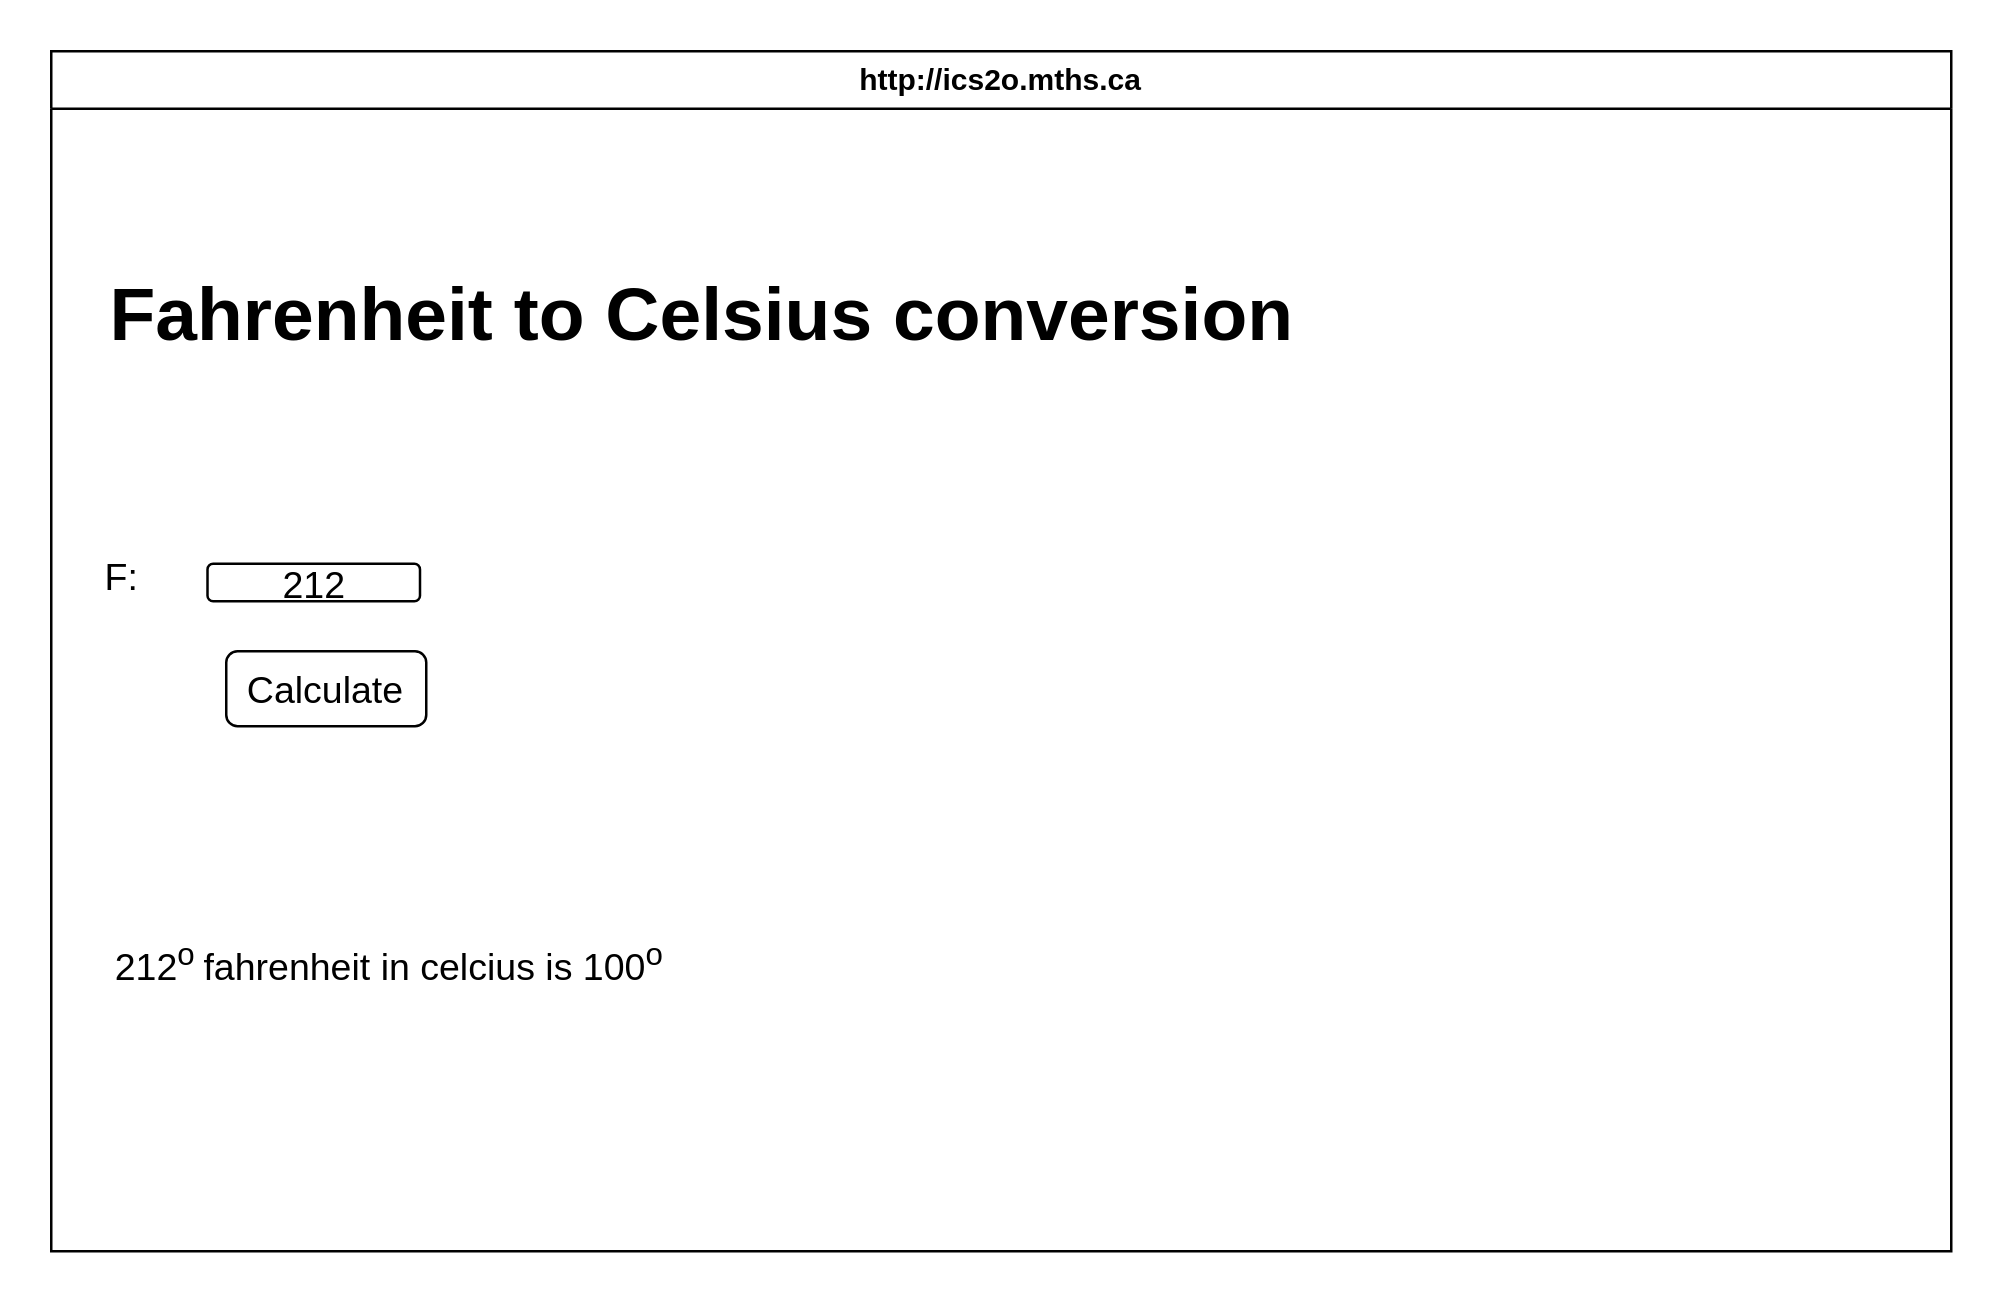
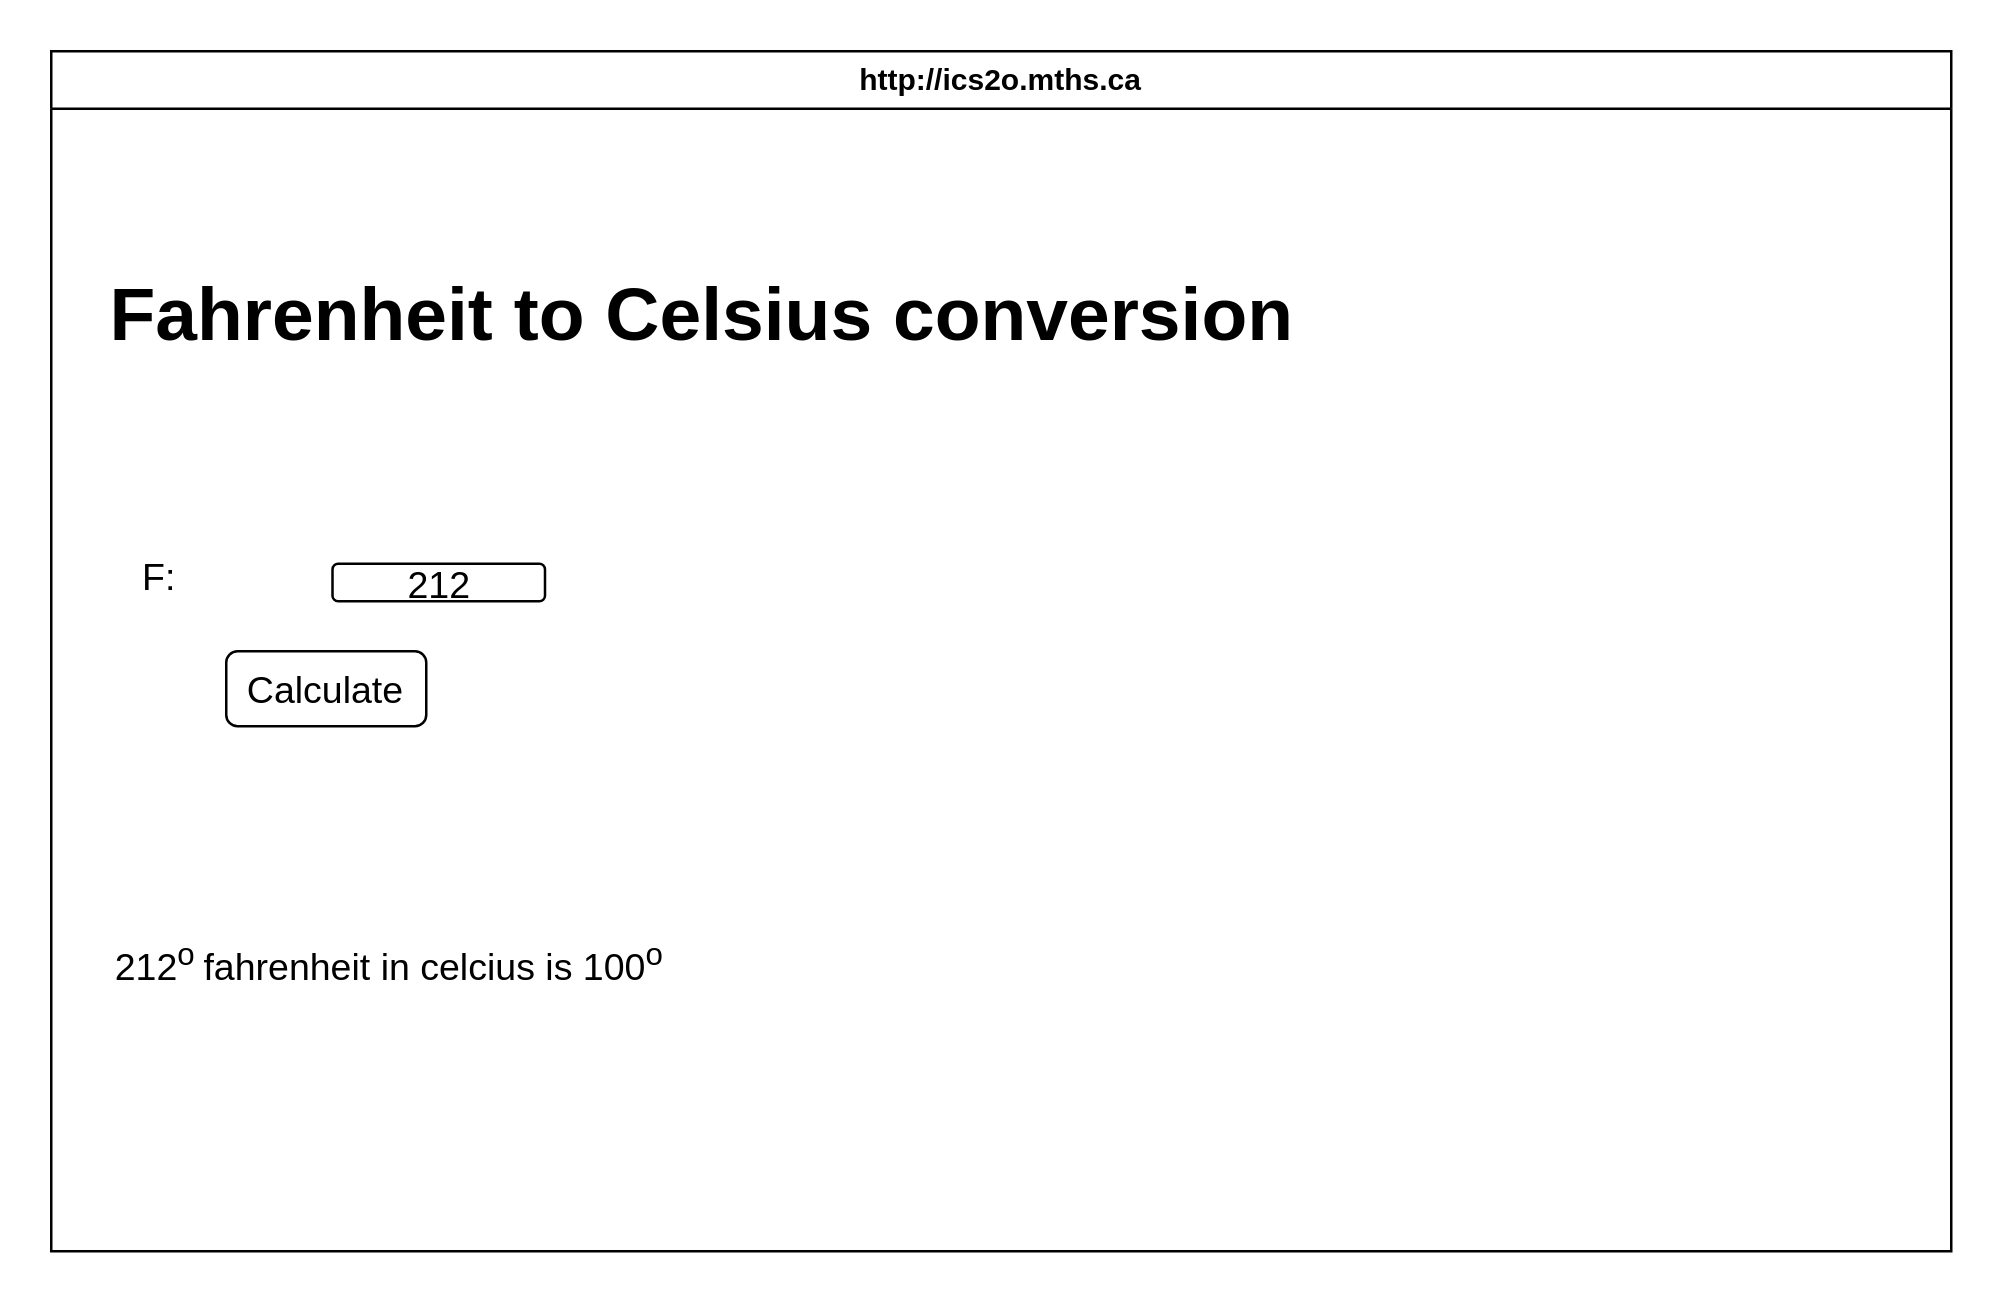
- <mxCell id="7" value="F:" style="text;html=1;align=center;verticalAlign=middle;resizable=0;points=[];autosize=1;strokeColor=none;fillColor=none;fontSize=15;" vertex="1" parent="1"><mxGeometry x="27.5" y="215" width="40" height="30" as="geometry" /></mxCell>
+ <mxCell id="7" value="F:" style="text;html=1;align=center;verticalAlign=middle;resizable=0;points=[];autosize=1;strokeColor=none;fillColor=none;fontSize=15;" vertex="1" parent="1"><mxGeometry x="42.5" y="215" width="40" height="30" as="geometry" /></mxCell>
- <mxCell id="6" value="212" style="rounded=1;whiteSpace=wrap;html=1;fontSize=15;" vertex="1" parent="1"><mxGeometry x="82.5" y="225" width="85" height="15" as="geometry" /></mxCell>
+ <mxCell id="6" value="212" style="rounded=1;whiteSpace=wrap;html=1;fontSize=15;" vertex="1" parent="1"><mxGeometry x="132.5" y="225" width="85" height="15" as="geometry" /></mxCell>
